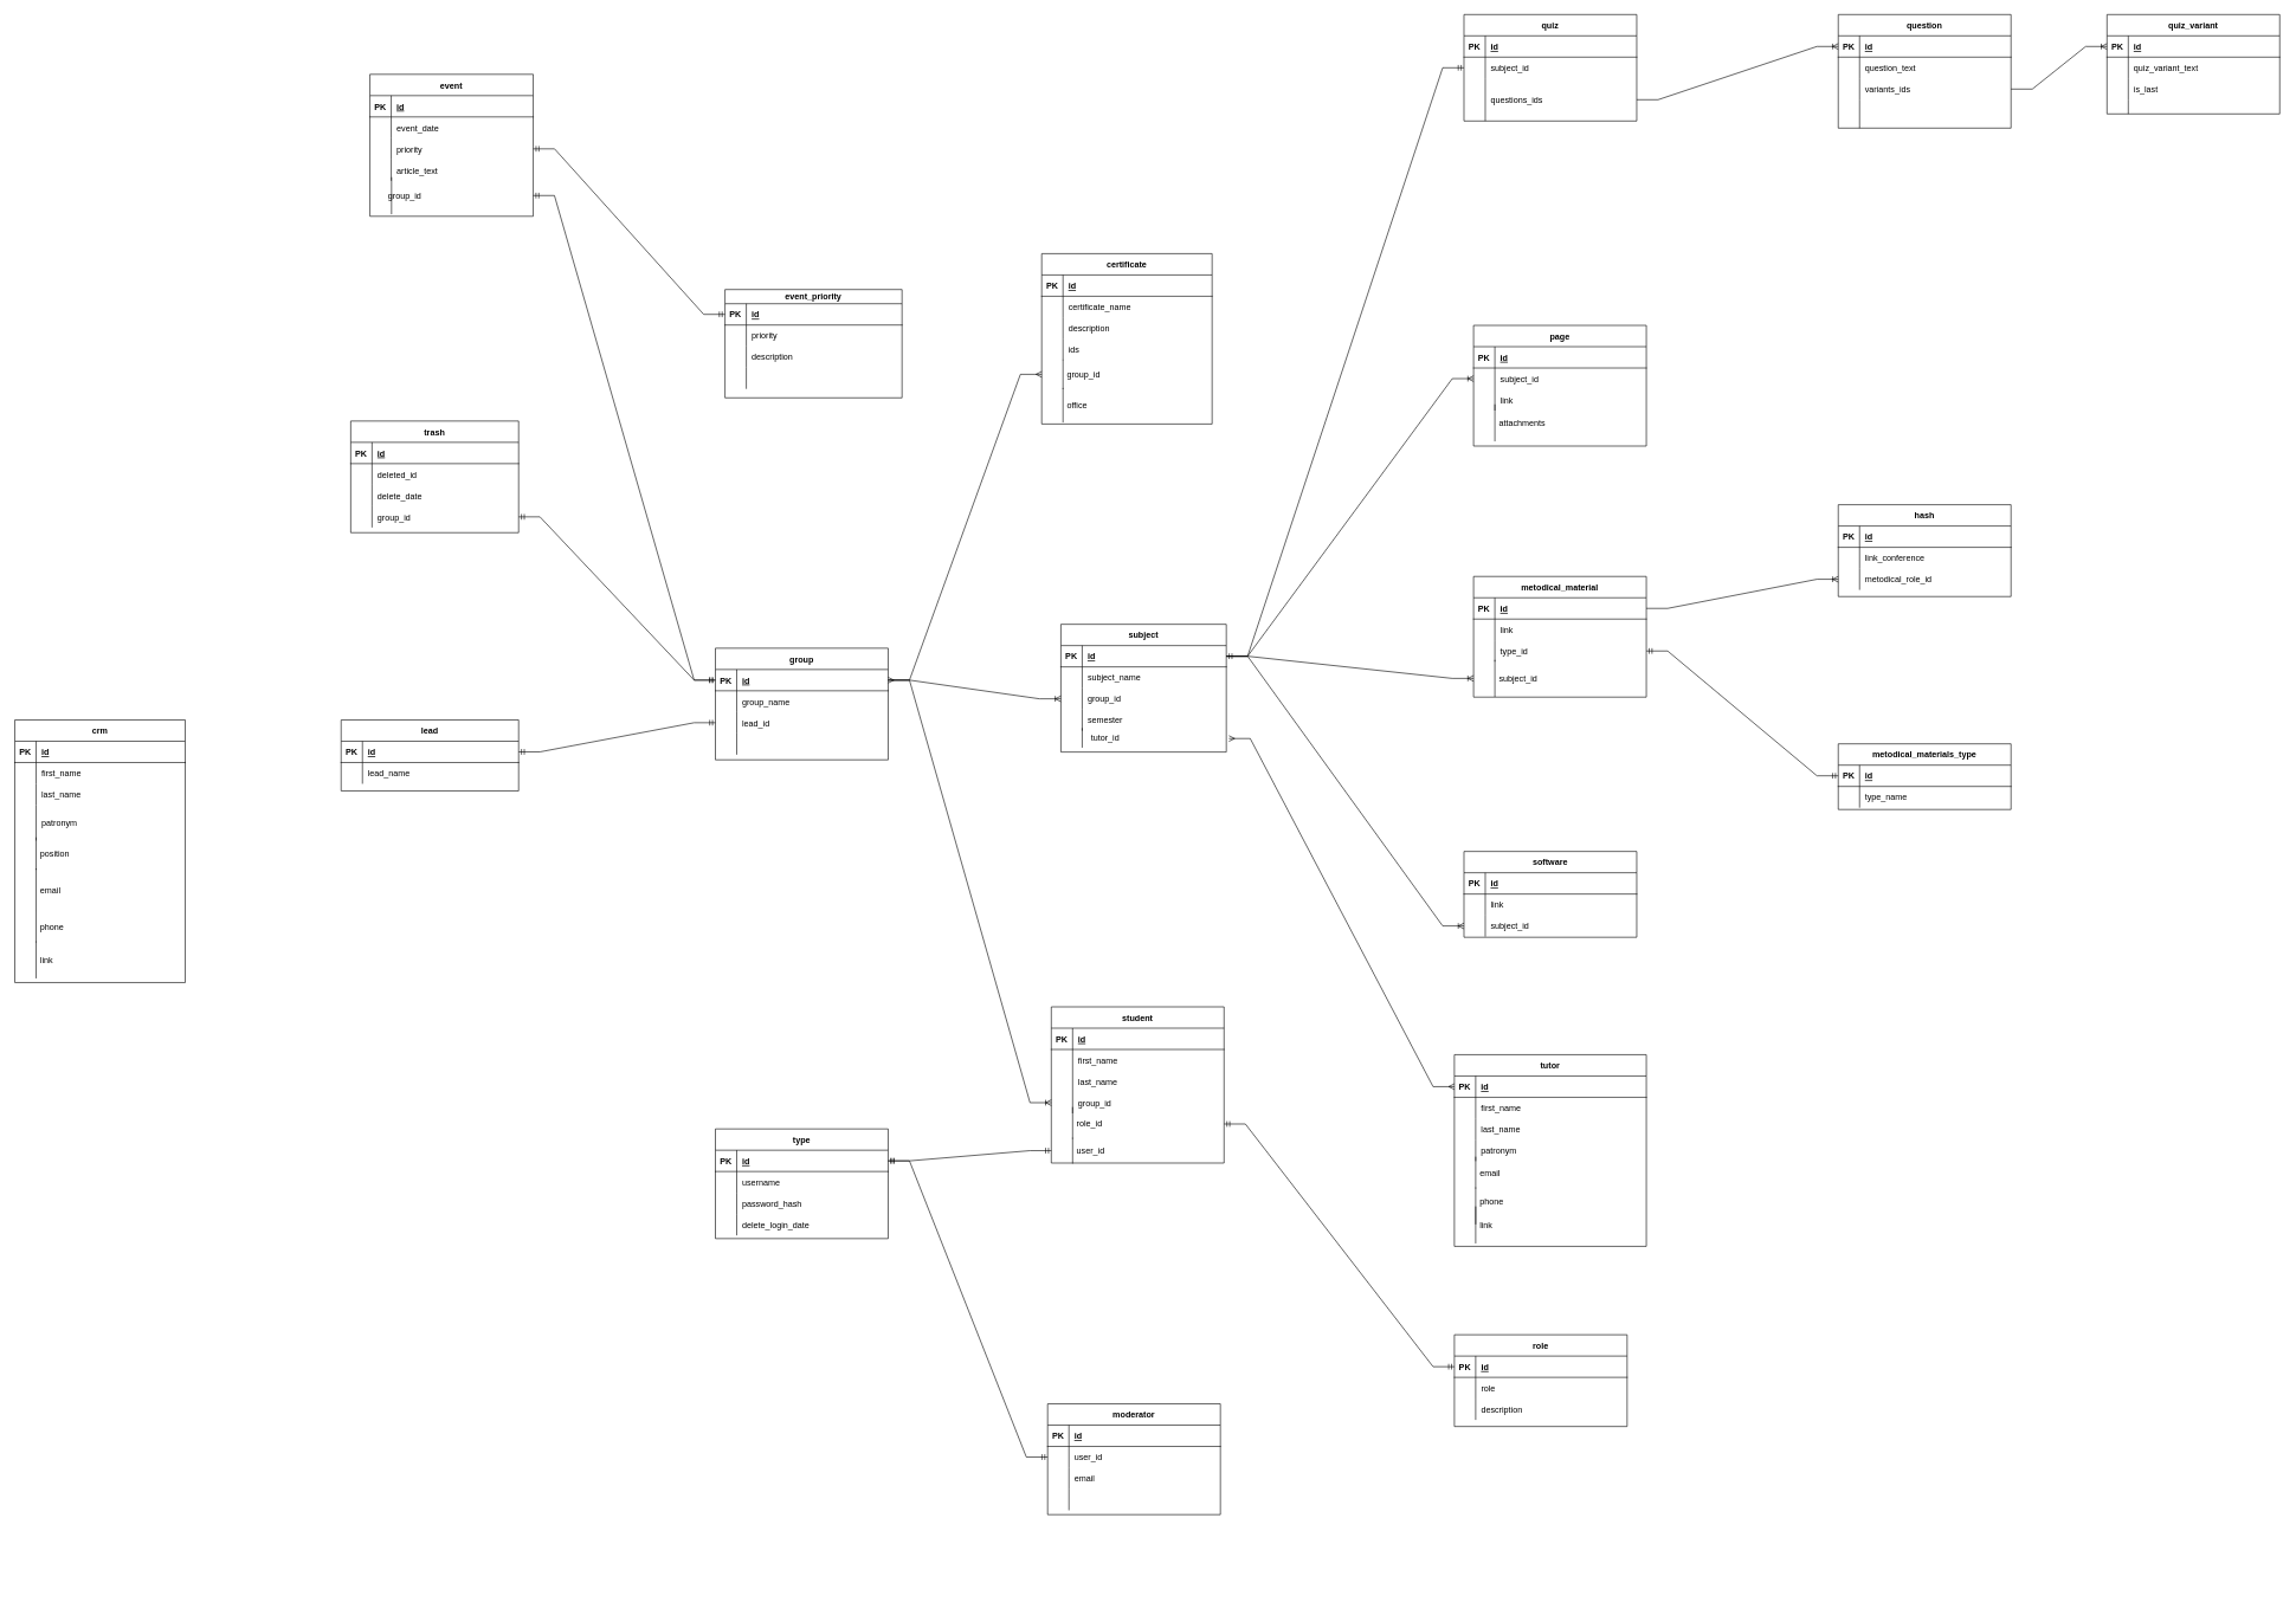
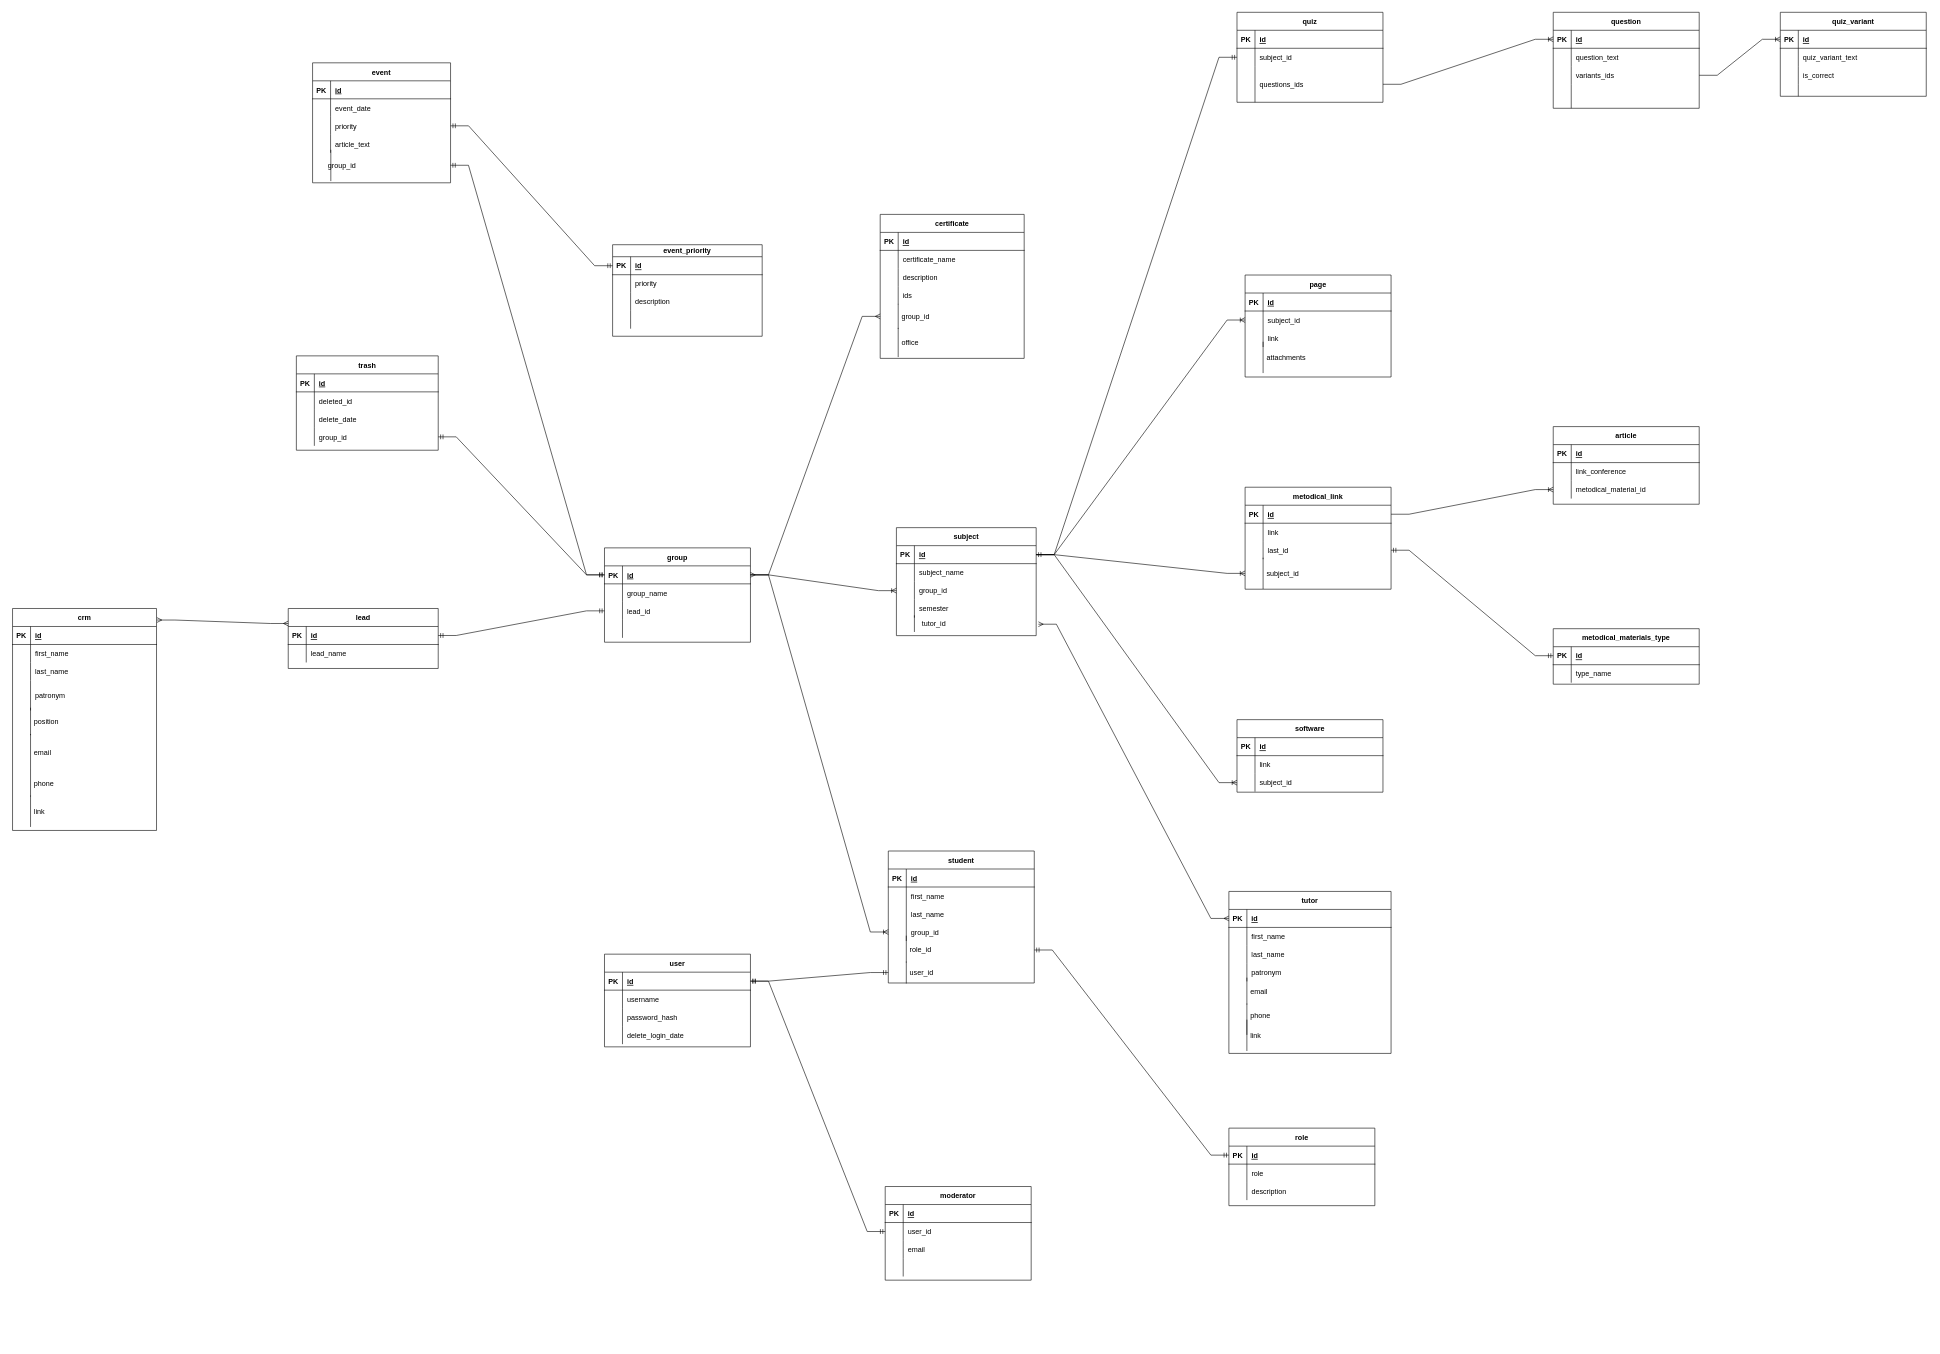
- <mxCell id="47" value="is_last" style="shape=partialRectangle;connectable=0;fillColor=none;top=0;left=0;bottom=0;right=0;align=left;spacingLeft=6;overflow=hidden;" parent="45" vertex="1"><mxGeometry x="30" width="213.31" height="30" as="geometry"><mxRectangle width="213.31" height="30" as="alternateBounds" /></mxGeometry></mxCell>
+ <mxCell id="47" value="is_correct" style="shape=partialRectangle;connectable=0;fillColor=none;top=0;left=0;bottom=0;right=0;align=left;spacingLeft=6;overflow=hidden;" parent="45" vertex="1"><mxGeometry x="30" width="213.31" height="30" as="geometry"><mxRectangle width="213.31" height="30" as="alternateBounds" /></mxGeometry></mxCell>
- <mxCell id="107" value="hash" style="shape=table;startSize=30;container=1;collapsible=1;childLayout=tableLayout;fixedRows=1;rowLines=0;fontStyle=1;align=center;resizeLast=1;" parent="27" vertex="1"><mxGeometry x="2108.64" y="690.61" width="243.31" height="129.39" as="geometry" /></mxCell>
+ <mxCell id="107" value="article" style="shape=table;startSize=30;container=1;collapsible=1;childLayout=tableLayout;fixedRows=1;rowLines=0;fontStyle=1;align=center;resizeLast=1;" parent="27" vertex="1"><mxGeometry x="2108.64" y="690.61" width="243.31" height="129.39" as="geometry" /></mxCell>
- <mxCell id="116" value="metodical_role_id" style="shape=partialRectangle;connectable=0;fillColor=none;top=0;left=0;bottom=0;right=0;align=left;spacingLeft=6;overflow=hidden;fontStyle=0" parent="114" vertex="1"><mxGeometry x="30" width="213.31" height="30" as="geometry"><mxRectangle width="213.31" height="30" as="alternateBounds" /></mxGeometry></mxCell>
+ <mxCell id="116" value="metodical_material_id" style="shape=partialRectangle;connectable=0;fillColor=none;top=0;left=0;bottom=0;right=0;align=left;spacingLeft=6;overflow=hidden;fontStyle=0" parent="114" vertex="1"><mxGeometry x="30" width="213.31" height="30" as="geometry"><mxRectangle width="213.31" height="30" as="alternateBounds" /></mxGeometry></mxCell>
- <mxCell id="145" value="metodical_material" style="shape=table;startSize=30;container=1;collapsible=1;childLayout=tableLayout;fixedRows=1;rowLines=0;fontStyle=1;align=center;resizeLast=1;" parent="144" vertex="1"><mxGeometry width="243.31" height="170" as="geometry" /></mxCell>
+ <mxCell id="145" value="metodical_link" style="shape=table;startSize=30;container=1;collapsible=1;childLayout=tableLayout;fixedRows=1;rowLines=0;fontStyle=1;align=center;resizeLast=1;" parent="144" vertex="1"><mxGeometry width="243.31" height="170" as="geometry" /></mxCell>
- <mxCell id="154" value="type_id" style="shape=partialRectangle;connectable=0;fillColor=none;top=0;left=0;bottom=0;right=0;align=left;spacingLeft=6;overflow=hidden;" parent="152" vertex="1"><mxGeometry x="30" width="213.31" height="30" as="geometry"><mxRectangle width="213.31" height="30" as="alternateBounds" /></mxGeometry></mxCell>
+ <mxCell id="154" value="last_id" style="shape=partialRectangle;connectable=0;fillColor=none;top=0;left=0;bottom=0;right=0;align=left;spacingLeft=6;overflow=hidden;" parent="152" vertex="1"><mxGeometry x="30" width="213.31" height="30" as="geometry"><mxRectangle width="213.31" height="30" as="alternateBounds" /></mxGeometry></mxCell>
+ <mxCell id="309" value="" style="edgeStyle=entityRelationEdgeStyle;fontSize=12;html=1;endArrow=ERmany;startArrow=ERmany;rounded=0;exitX=1.003;exitY=0.052;exitDx=0;exitDy=0;exitPerimeter=0;entryX=0;entryY=0.25;entryDx=0;entryDy=0;" parent="2" source="6" edge="1" target="255"><mxGeometry width="100" height="100" relative="1" as="geometry"><mxPoint x="1135.424" y="2071.825" as="sourcePoint" /><mxPoint x="986.737" y="1802.319" as="targetPoint" /></mxGeometry></mxCell>
- <mxCell id="117" value="type" style="shape=table;startSize=30;container=1;collapsible=1;childLayout=tableLayout;fixedRows=1;rowLines=0;fontStyle=1;align=center;resizeLast=1;" parent="27" vertex="1"><mxGeometry x="527.16" y="1570" width="243.31" height="154.51" as="geometry" /></mxCell>
+ <mxCell id="117" value="user" style="shape=table;startSize=30;container=1;collapsible=1;childLayout=tableLayout;fixedRows=1;rowLines=0;fontStyle=1;align=center;resizeLast=1;" parent="27" vertex="1"><mxGeometry x="527.16" y="1570" width="243.31" height="154.51" as="geometry" /></mxCell>
